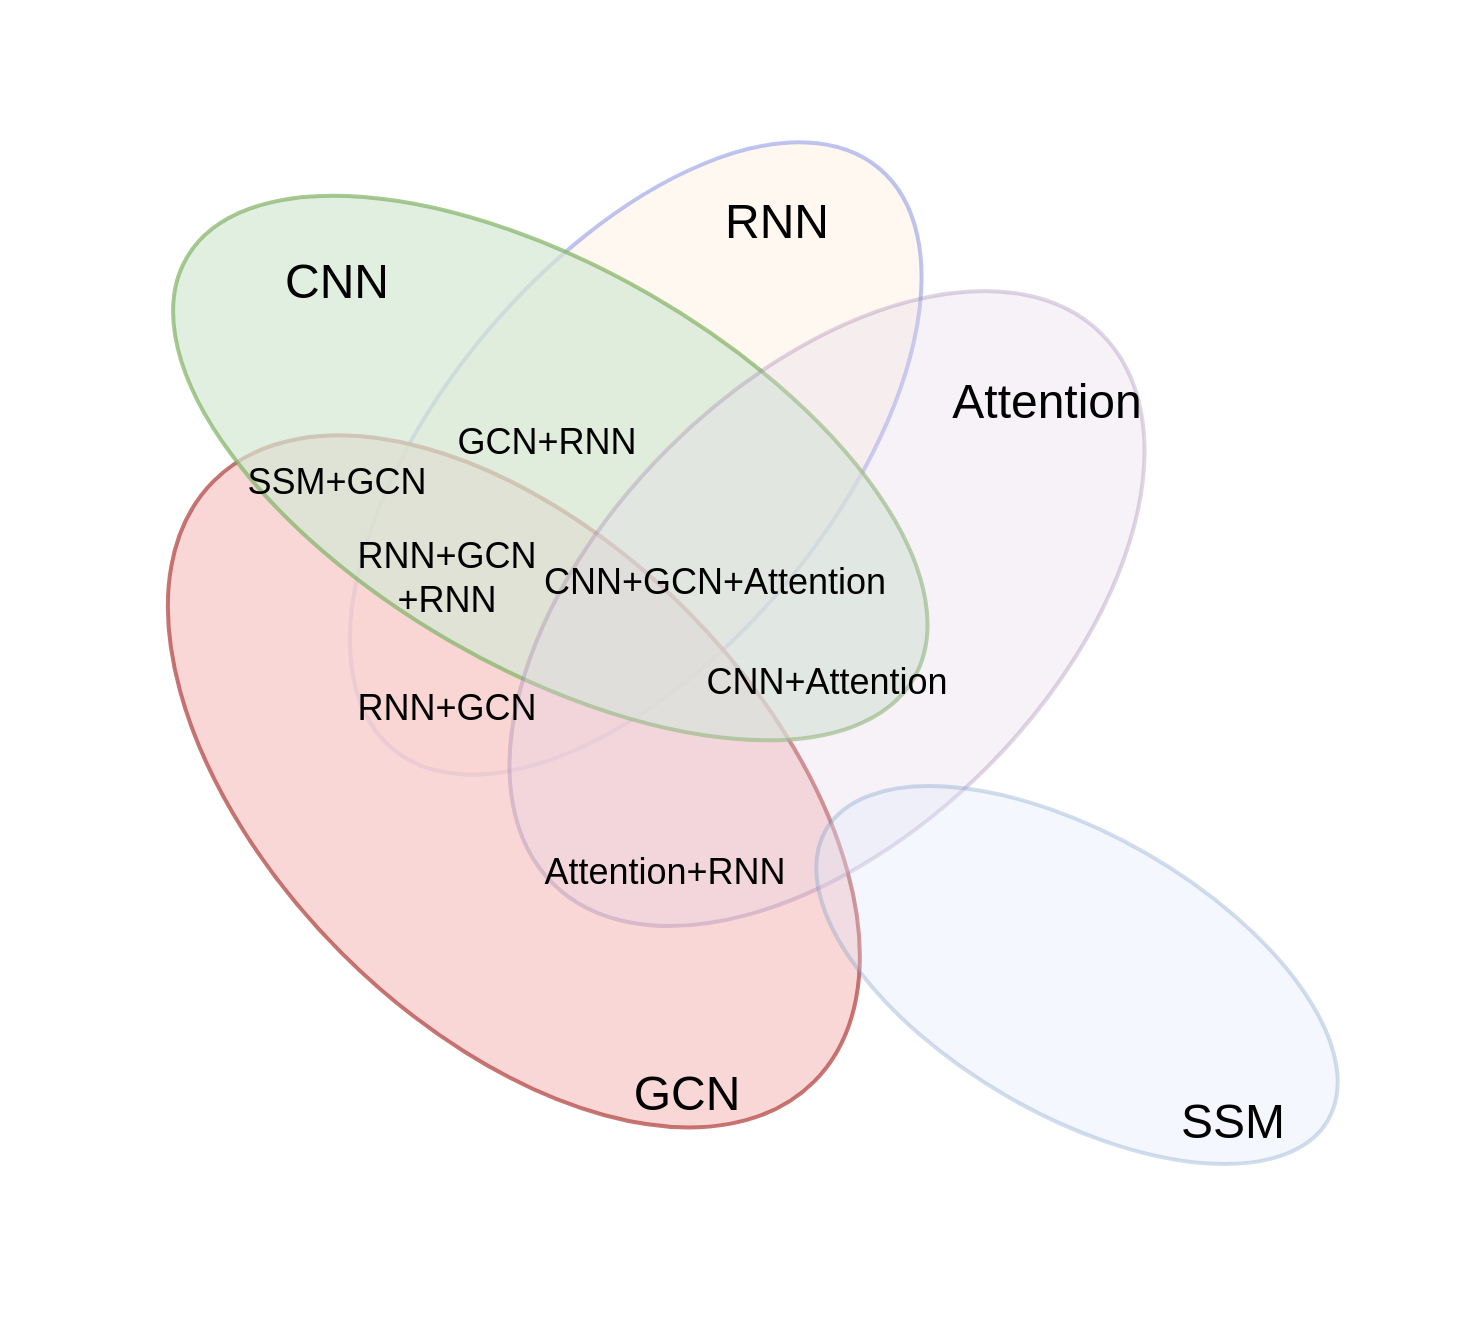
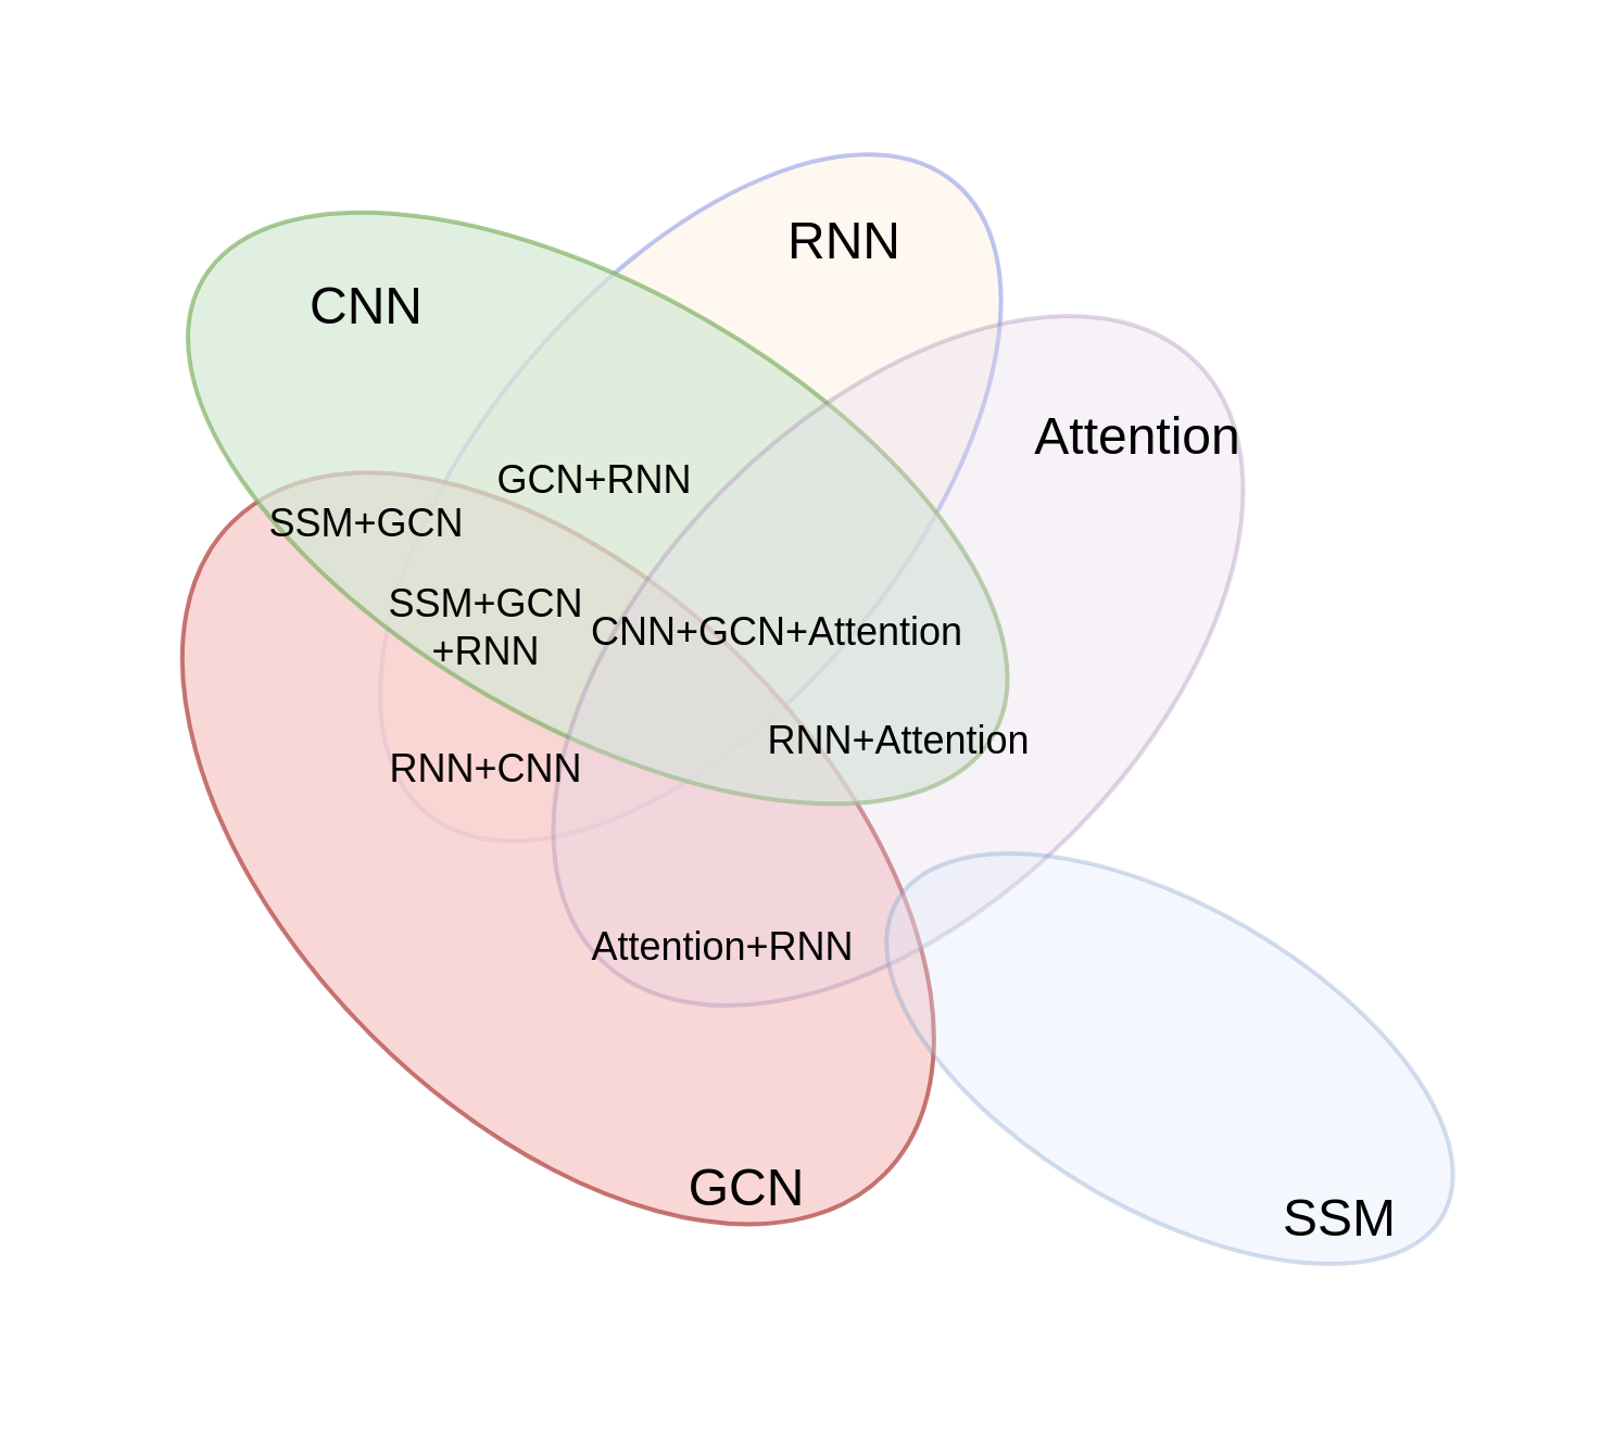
- <mxCell id="22" value="&lt;font style=&quot;font-size: 18px;&quot;&gt;RNN+GCN&lt;/font&gt;&lt;div&gt;&lt;font style=&quot;font-size: 18px;&quot;&gt;+RNN&lt;/font&gt;&lt;/div&gt;" style="text;html=1;align=center;verticalAlign=middle;resizable=0;points=[];autosize=1;strokeColor=none;fillColor=none;" vertex="1" parent="4"><mxGeometry x="147.653" y="216.743" width="110" height="60" as="geometry" /></mxCell>
+ <mxCell id="22" value="&lt;font style=&quot;font-size: 18px;&quot;&gt;SSM+GCN&lt;/font&gt;&lt;div&gt;&lt;font style=&quot;font-size: 18px;&quot;&gt;+RNN&lt;/font&gt;&lt;/div&gt;" style="text;html=1;align=center;verticalAlign=middle;resizable=0;points=[];autosize=1;strokeColor=none;fillColor=none;" vertex="1" parent="4"><mxGeometry x="147.653" y="216.743" width="110" height="60" as="geometry" /></mxCell>
- <mxCell id="13" value="&lt;font style=&quot;font-size: 18px;&quot;&gt;CNN+Attention&lt;/font&gt;" style="text;html=1;align=center;verticalAlign=middle;resizable=0;points=[];autosize=1;strokeColor=none;fillColor=none;" vertex="1" parent="9"><mxGeometry x="104.999" y="169.999" width="140" height="40" as="geometry" /></mxCell>
+ <mxCell id="13" value="&lt;font style=&quot;font-size: 18px;&quot;&gt;RNN+Attention&lt;/font&gt;" style="text;html=1;align=center;verticalAlign=middle;resizable=0;points=[];autosize=1;strokeColor=none;fillColor=none;" vertex="1" parent="9"><mxGeometry x="104.999" y="169.999" width="140" height="40" as="geometry" /></mxCell>
- <mxCell id="21" value="&lt;font style=&quot;font-size: 18px;&quot;&gt;RNN+GCN&lt;/font&gt;" style="text;html=1;align=center;verticalAlign=middle;resizable=0;points=[];autosize=1;strokeColor=none;fillColor=none;" vertex="1" parent="4"><mxGeometry x="147.653" y="291.603" width="110" height="40" as="geometry" /></mxCell>
+ <mxCell id="21" value="&lt;font style=&quot;font-size: 18px;&quot;&gt;RNN+CNN&lt;/font&gt;" style="text;html=1;align=center;verticalAlign=middle;resizable=0;points=[];autosize=1;strokeColor=none;fillColor=none;" vertex="1" parent="4"><mxGeometry x="147.653" y="291.603" width="110" height="40" as="geometry" /></mxCell>
